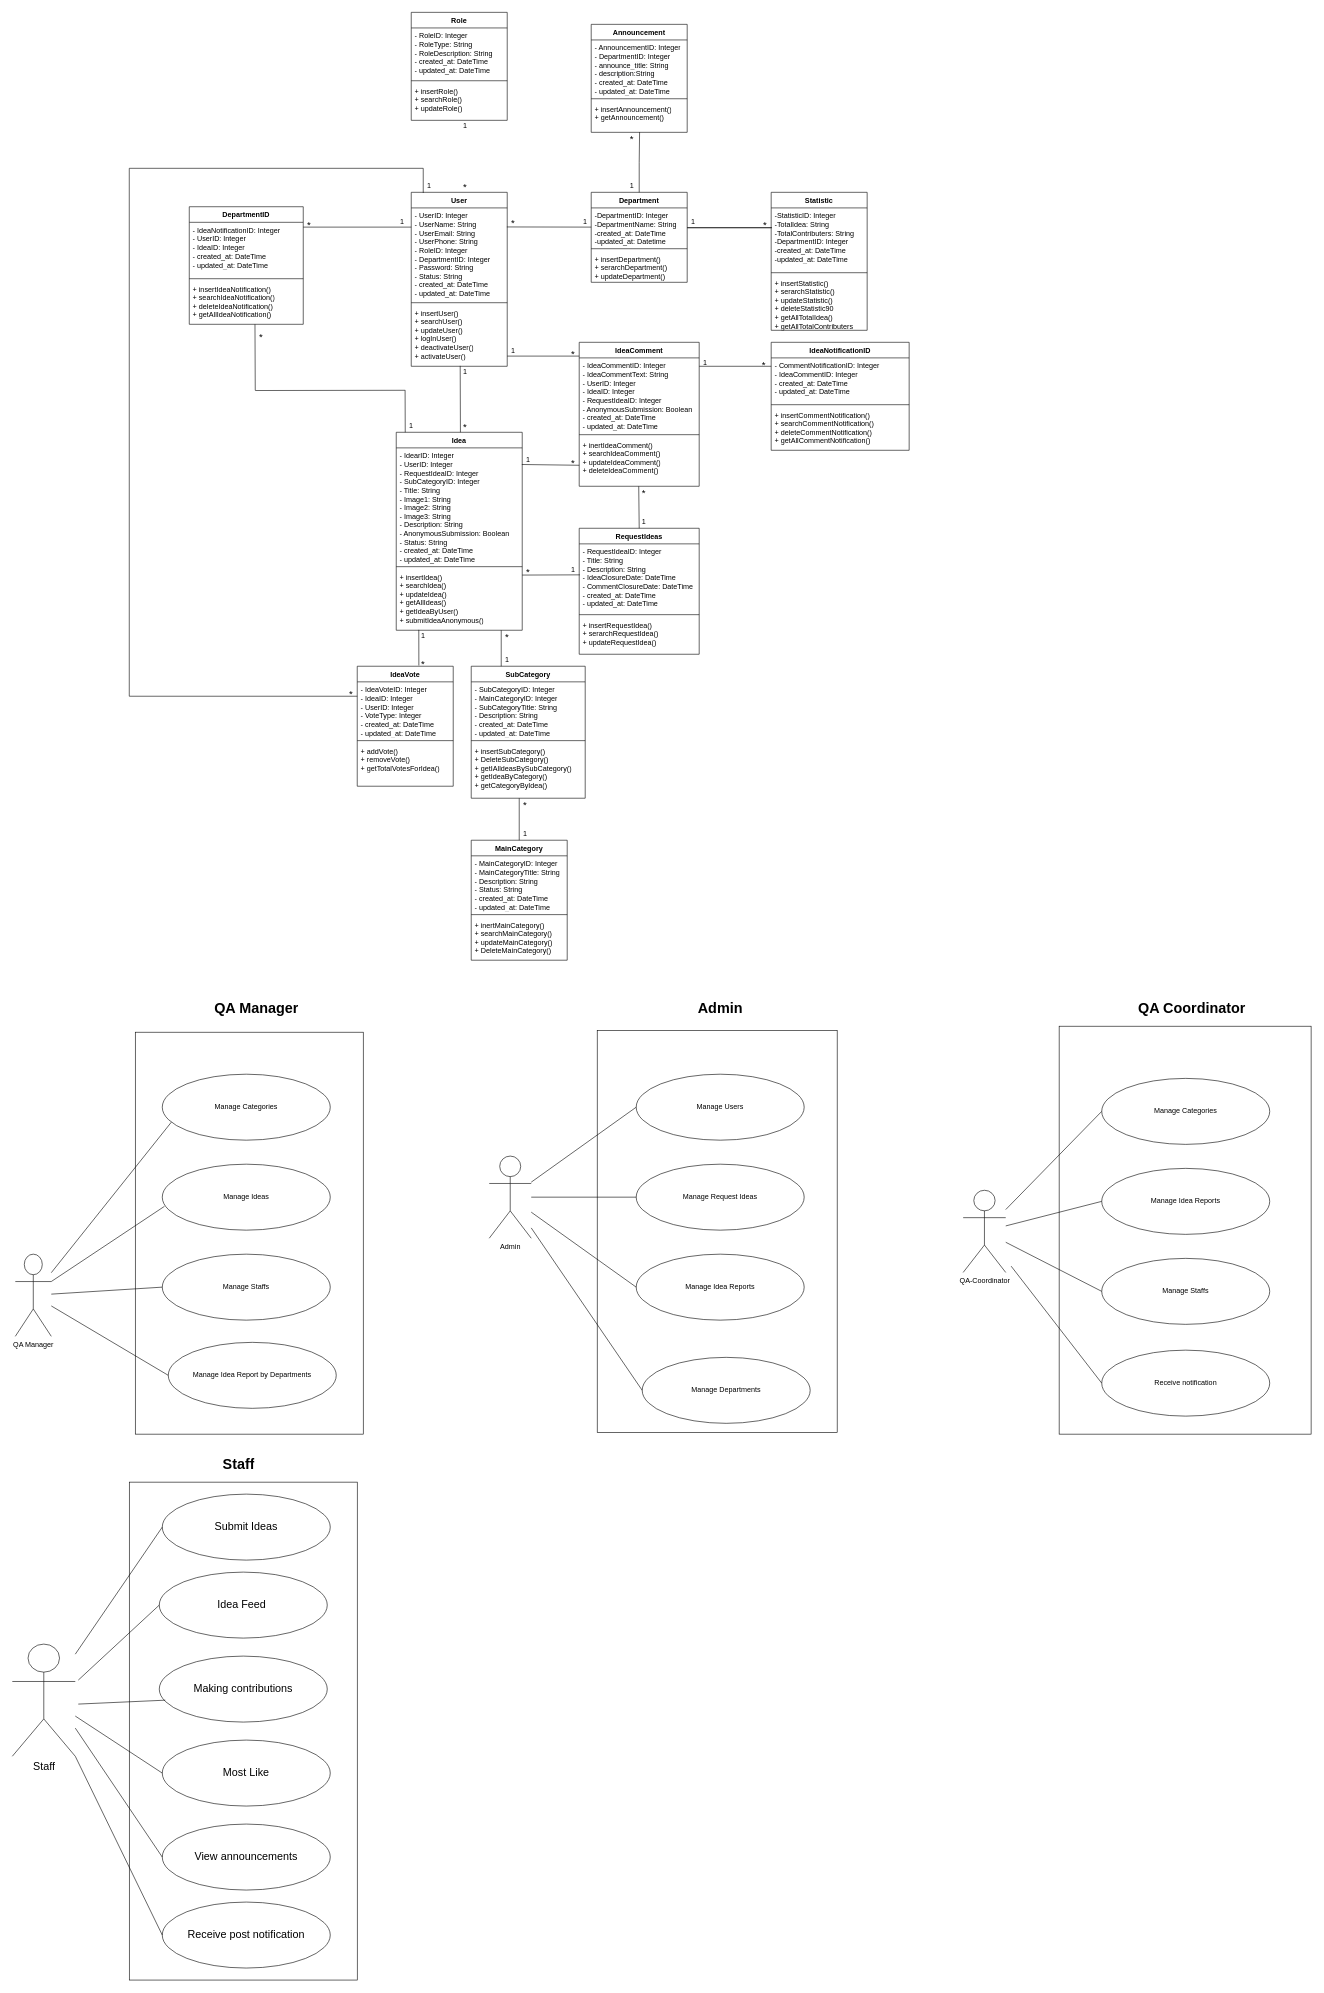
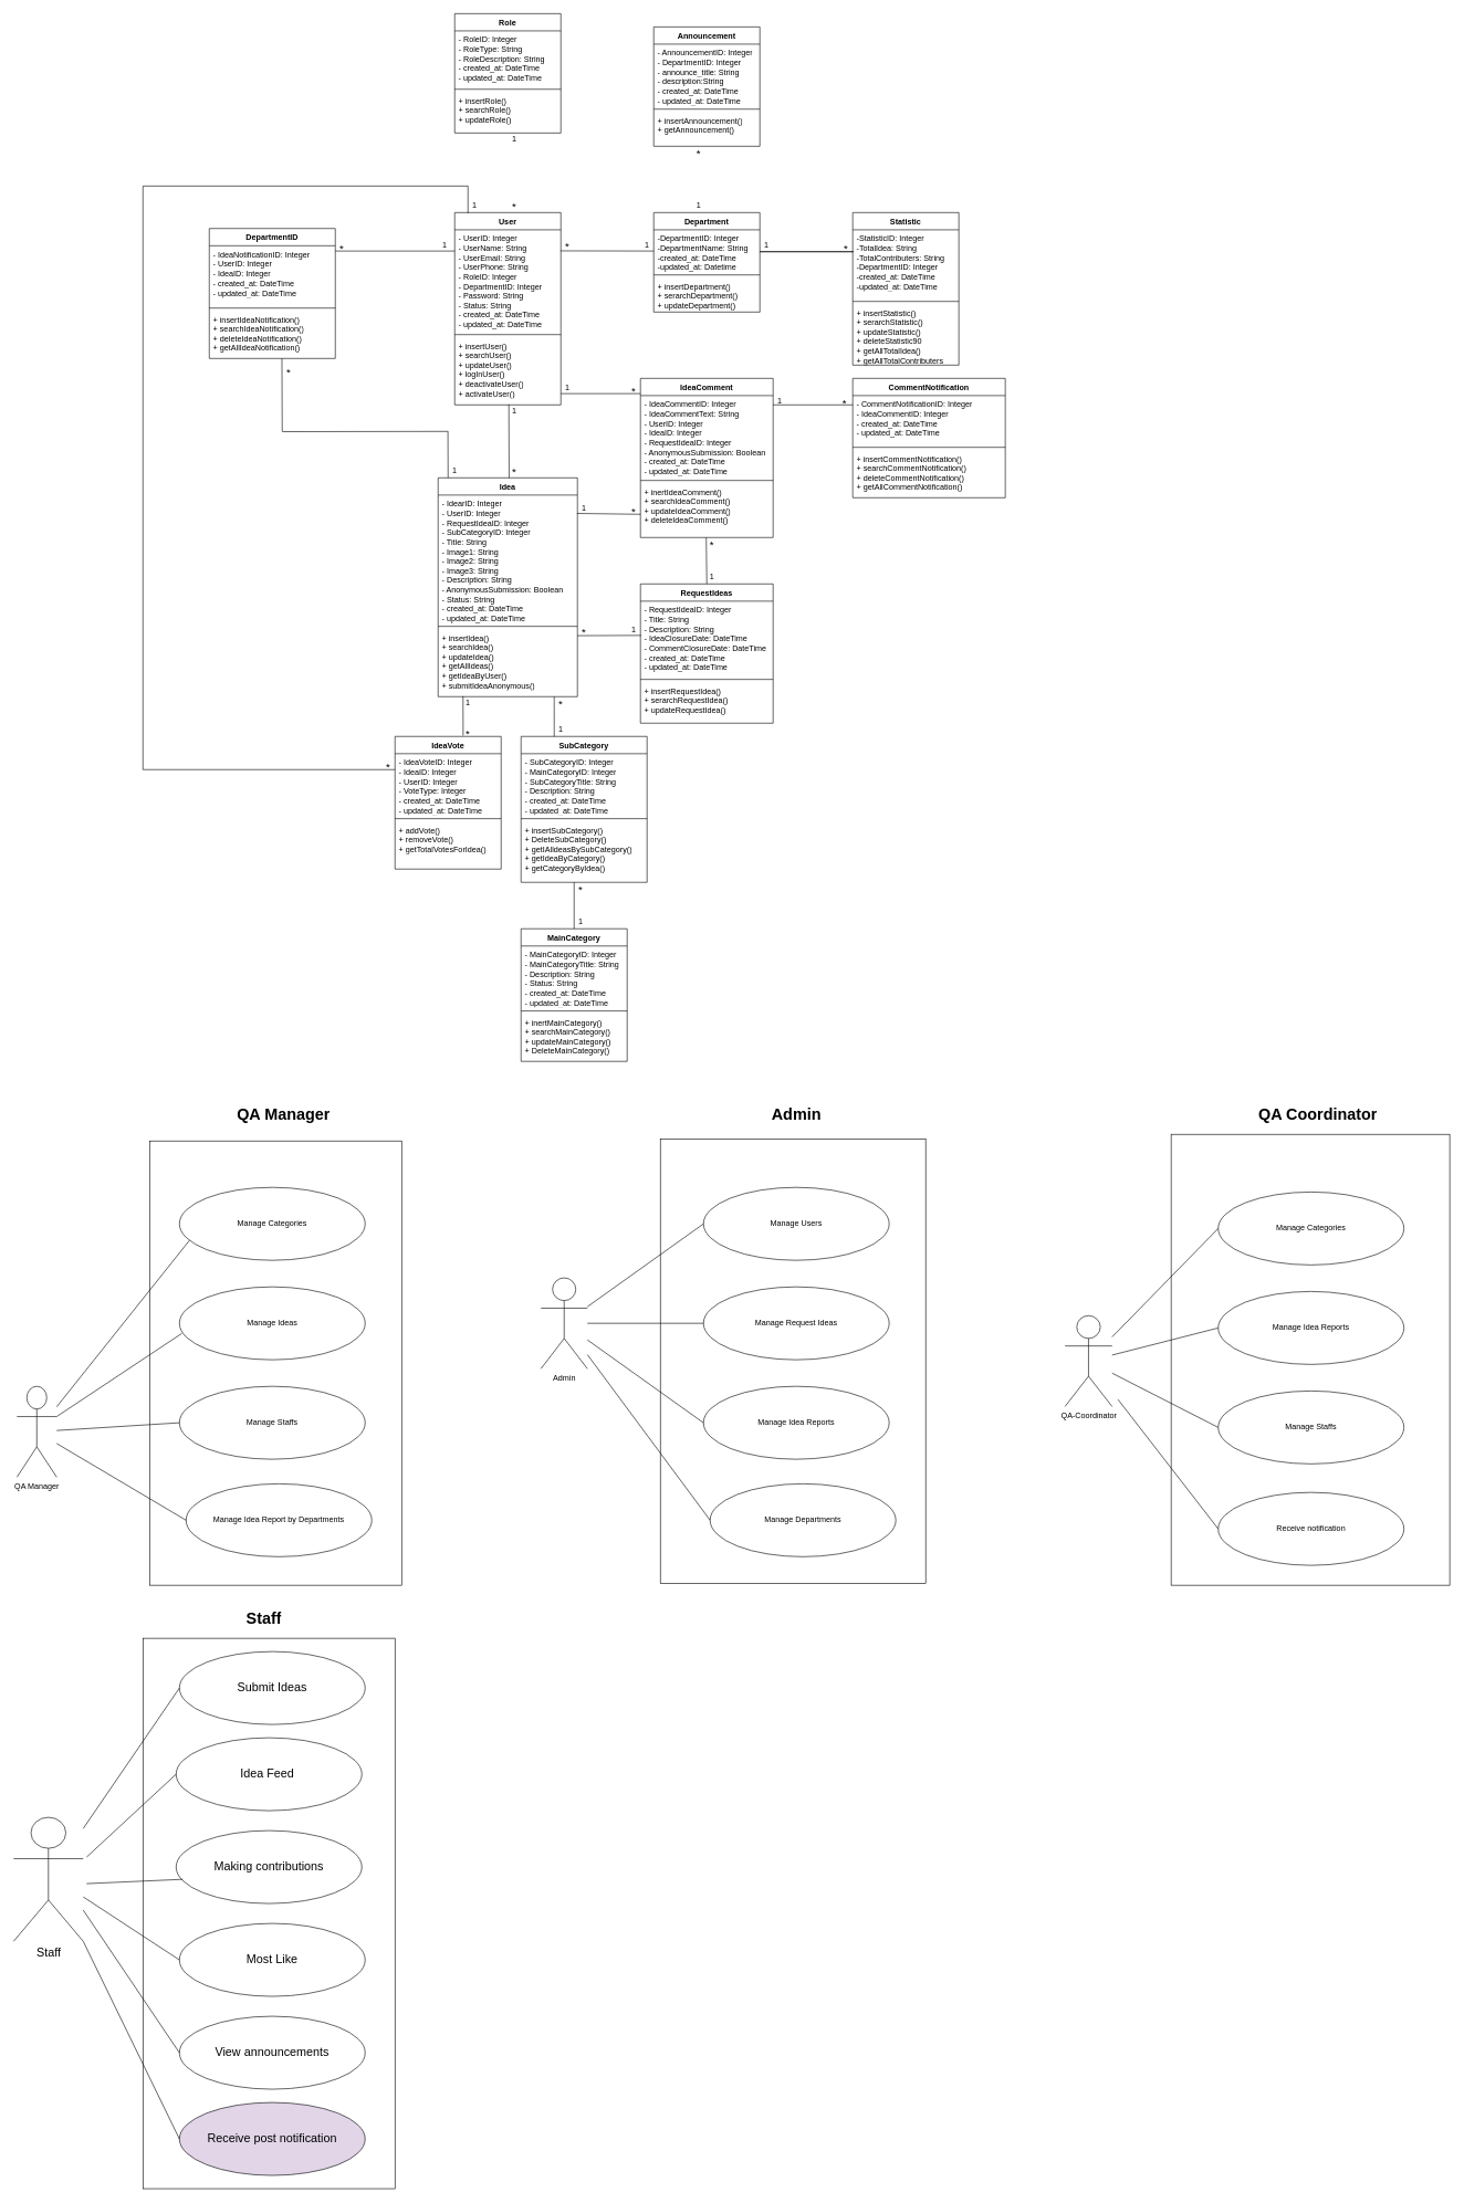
- <mxCell id="104" style="edgeStyle=orthogonalEdgeStyle;rounded=0;orthogonalLoop=1;jettySize=auto;html=1;exitX=0.5;exitY=0;exitDx=0;exitDy=0;entryX=0.504;entryY=0.994;entryDx=0;entryDy=0;entryPerimeter=0;endArrow=none;startFill=0;" parent="1" source="38" target="103" edge="1"><mxGeometry relative="1" as="geometry" /></mxCell>
- <mxCell id="87" value="IdeaNotificationID" style="swimlane;fontStyle=1;align=center;verticalAlign=top;childLayout=stackLayout;horizontal=1;startSize=26;horizontalStack=0;resizeParent=1;resizeParentMax=0;resizeLast=0;collapsible=1;marginBottom=0;whiteSpace=wrap;html=1;" parent="1" vertex="1"><mxGeometry x="1285" y="570" width="230" height="180" as="geometry" /></mxCell>
+ <mxCell id="87" value="CommentNotification" style="swimlane;fontStyle=1;align=center;verticalAlign=top;childLayout=stackLayout;horizontal=1;startSize=26;horizontalStack=0;resizeParent=1;resizeParentMax=0;resizeLast=0;collapsible=1;marginBottom=0;whiteSpace=wrap;html=1;" parent="1" vertex="1"><mxGeometry x="1285" y="570" width="230" height="180" as="geometry" /></mxCell>
- <mxCell id="117" value="Manage Departments" style="ellipse;whiteSpace=wrap;html=1;" parent="1" vertex="1"><mxGeometry x="1070" y="2262" width="280" height="110" as="geometry" /></mxCell>
+ <mxCell id="117" value="Manage Departments" style="ellipse;whiteSpace=wrap;html=1;" parent="1" vertex="1"><mxGeometry x="1070" y="2237" width="280" height="110" as="geometry" /></mxCell>
- <mxCell id="153" value="&lt;font style=&quot;font-size: 18px;&quot;&gt;Receive post notification&lt;/font&gt;" style="ellipse;whiteSpace=wrap;html=1;" parent="1" vertex="1"><mxGeometry x="270" y="3170" width="280" height="110" as="geometry" /></mxCell>
+ <mxCell id="153" value="&lt;font style=&quot;font-size: 18px;&quot;&gt;Receive post notification&lt;/font&gt;" style="ellipse;whiteSpace=wrap;html=1;fillColor=#e1d5e7;" parent="1" vertex="1"><mxGeometry x="270" y="3170" width="280" height="110" as="geometry" /></mxCell>
